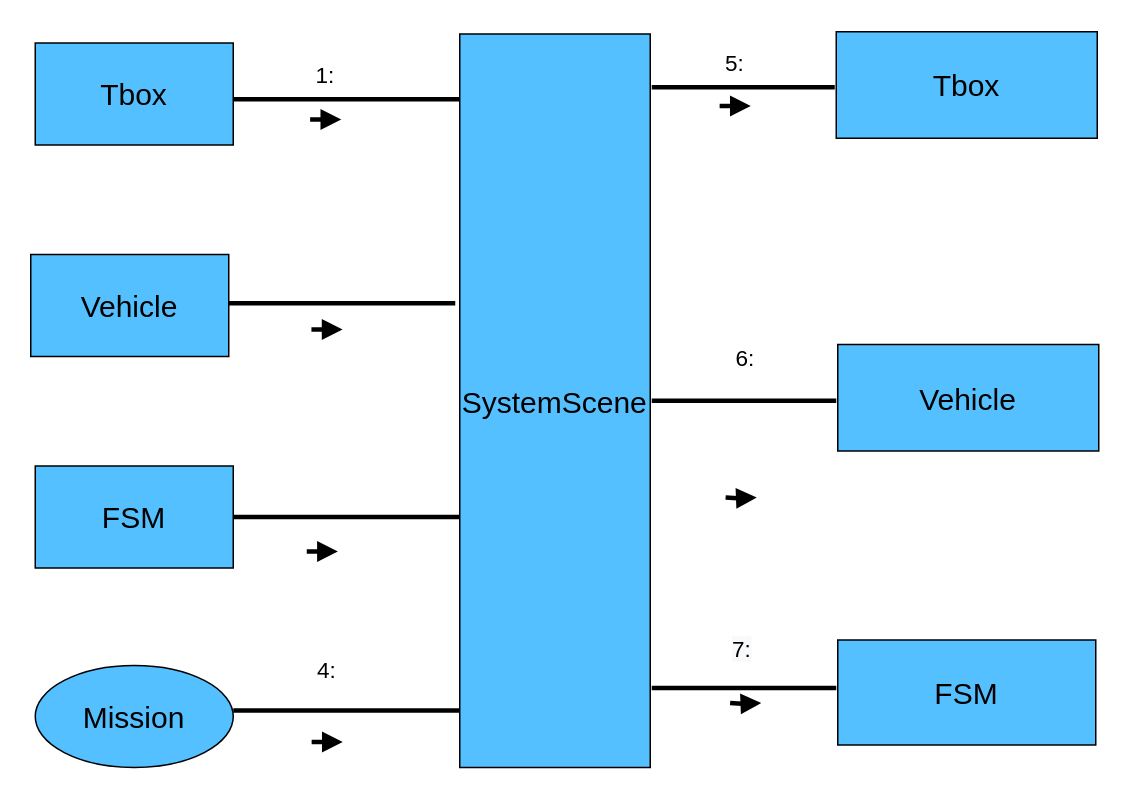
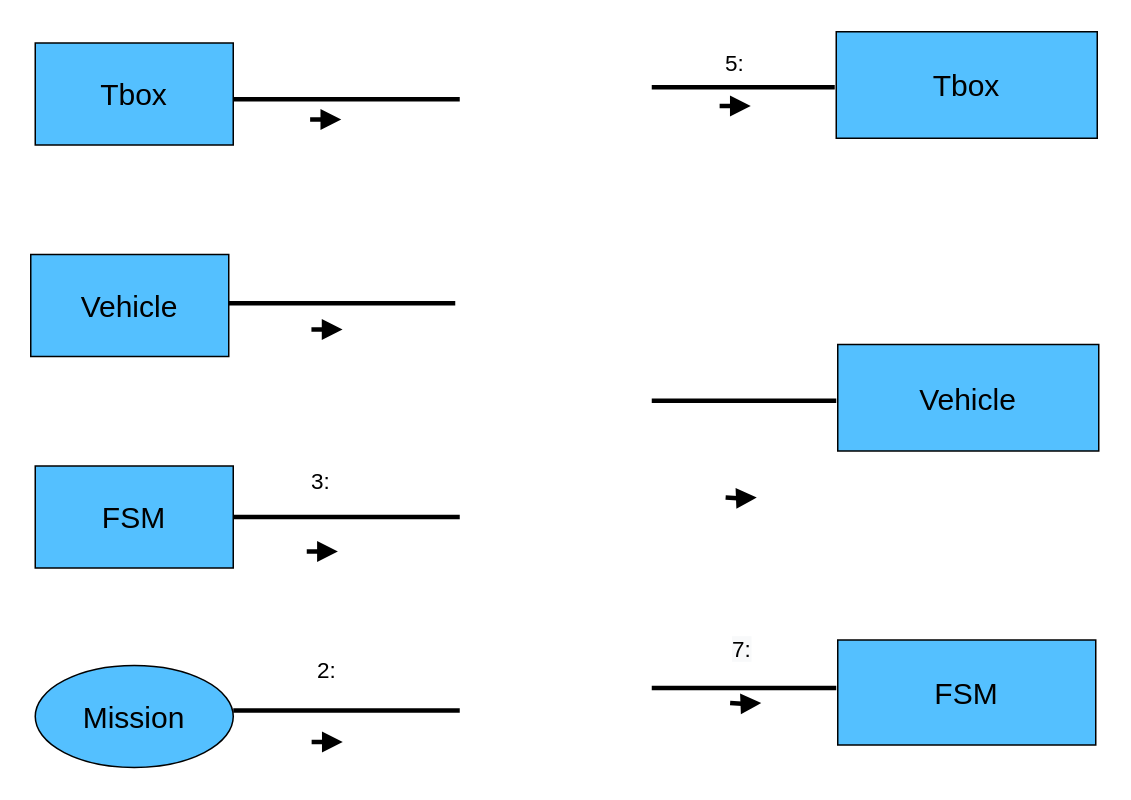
- <mxCell id="8" value="&lt;font style=&quot;font-size: 15px&quot;&gt;1:&lt;/font&gt;" style="text;html=1;align=center;verticalAlign=middle;resizable=0;points=[];autosize=1;strokeColor=none;fillColor=none;fontSize=20;" vertex="1" parent="1"><mxGeometry x="204" y="31.5" width="23" height="30" as="geometry" /></mxCell>
- <mxCell id="16" value="&lt;font style=&quot;font-size: 15px&quot;&gt;6:&lt;/font&gt;" style="text;html=1;align=center;verticalAlign=middle;resizable=0;points=[];autosize=1;strokeColor=none;fillColor=none;fontSize=20;" vertex="1" parent="1"><mxGeometry x="480" y="218" width="31" height="36" as="geometry" /></mxCell>
- <mxCell id="25" value="&lt;font style=&quot;font-size: 20px&quot;&gt;SystemScene&lt;/font&gt;" style="rounded=0;whiteSpace=wrap;html=1;fillColor=#54C0FF;" vertex="1" parent="1"><mxGeometry x="306" y="22" width="127" height="489" as="geometry" /></mxCell>
+ <mxCell id="9" value="&lt;font style=&quot;font-size: 15px&quot;&gt;3:&lt;/font&gt;" style="text;html=1;align=center;verticalAlign=middle;resizable=0;points=[];autosize=1;strokeColor=none;fillColor=none;fontSize=20;" vertex="1" parent="1"><mxGeometry x="197" y="300" width="31" height="36" as="geometry" /></mxCell>
- <mxCell id="28" value="&lt;font style=&quot;font-size: 15px&quot;&gt;4:&lt;/font&gt;" style="text;html=1;align=center;verticalAlign=middle;resizable=0;points=[];autosize=1;strokeColor=none;fillColor=none;fontSize=20;" vertex="1" parent="1"><mxGeometry x="201" y="426" width="31" height="36" as="geometry" /></mxCell>
+ <mxCell id="28" value="&lt;font style=&quot;font-size: 15px&quot;&gt;2:&lt;/font&gt;" style="text;html=1;align=center;verticalAlign=middle;resizable=0;points=[];autosize=1;strokeColor=none;fillColor=none;fontSize=20;" vertex="1" parent="1"><mxGeometry x="201" y="426" width="31" height="36" as="geometry" /></mxCell>
